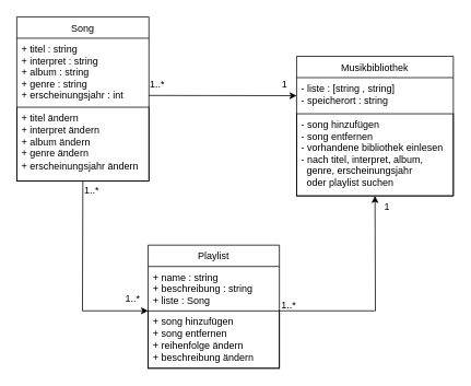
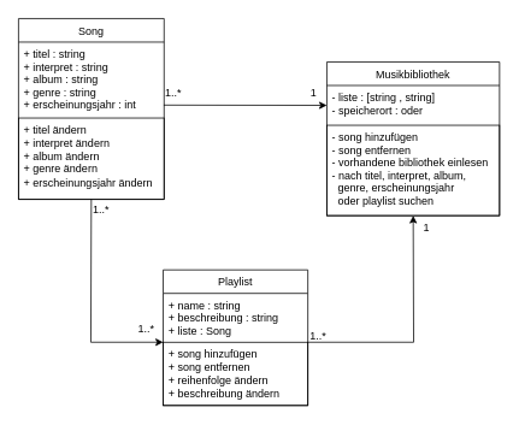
- <mxCell id="10" value="- liste : [string , string]&#10;- speicherort : string" style="text;align=left;verticalAlign=top;spacingLeft=4;spacingRight=4;overflow=hidden;rotatable=0;points=[[0,0.5],[1,0.5]];portConstraint=eastwest;shadow=1;" parent="9" vertex="1"><mxGeometry y="26" width="191" height="44" as="geometry" /></mxCell>
+ <mxCell id="10" value="- liste : [string , string]&#10;- speicherort : oder" style="text;align=left;verticalAlign=top;spacingLeft=4;spacingRight=4;overflow=hidden;rotatable=0;points=[[0,0.5],[1,0.5]];portConstraint=eastwest;shadow=1;" parent="9" vertex="1"><mxGeometry y="26" width="191" height="44" as="geometry" /></mxCell>
